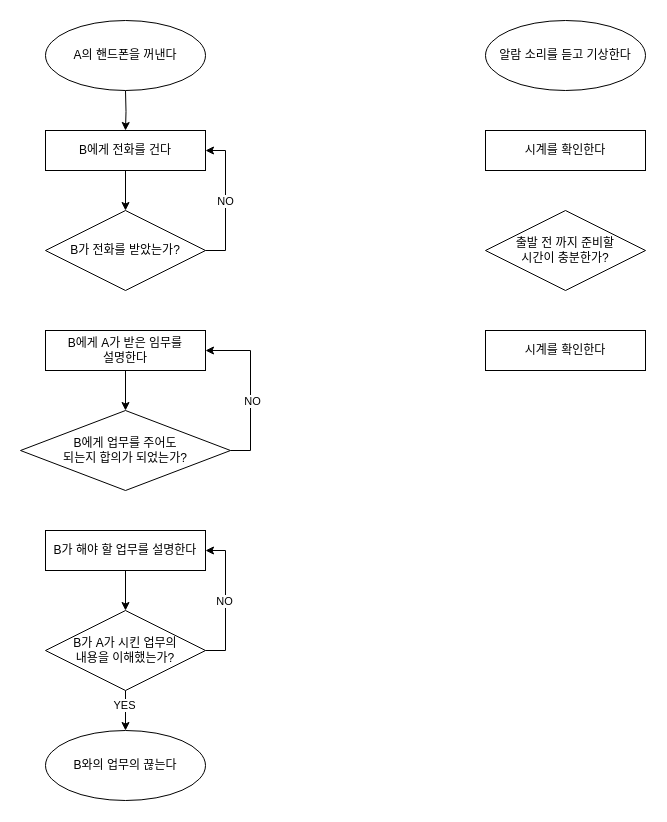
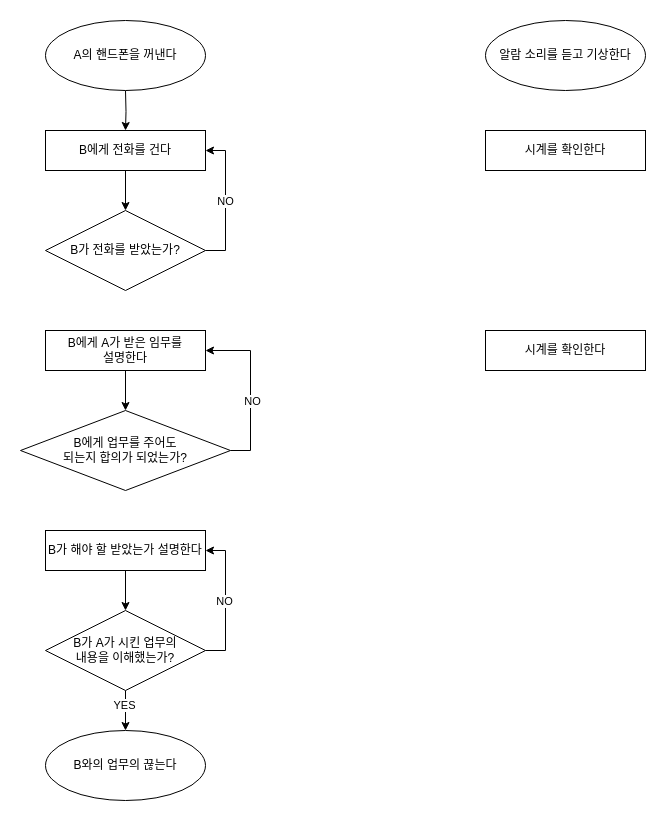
- <mxCell id="24" value="출발 전 까지 준비할&lt;div&gt;시간이 충분한가?&lt;/div&gt;" style="rhombus;whiteSpace=wrap;html=1;" vertex="1" parent="1"><mxGeometry x="485" y="210" width="160" height="80" as="geometry" /></mxCell>
- <mxCell id="16" value="B가 해야 할 업무를 설명한다" style="rounded=0;whiteSpace=wrap;html=1;" vertex="1" parent="1"><mxGeometry x="45" y="530" width="160" height="40" as="geometry" /></mxCell>
+ <mxCell id="16" value="B가 해야 할 받았는가 설명한다" style="rounded=0;whiteSpace=wrap;html=1;" vertex="1" parent="1"><mxGeometry x="45" y="530" width="160" height="40" as="geometry" /></mxCell>
